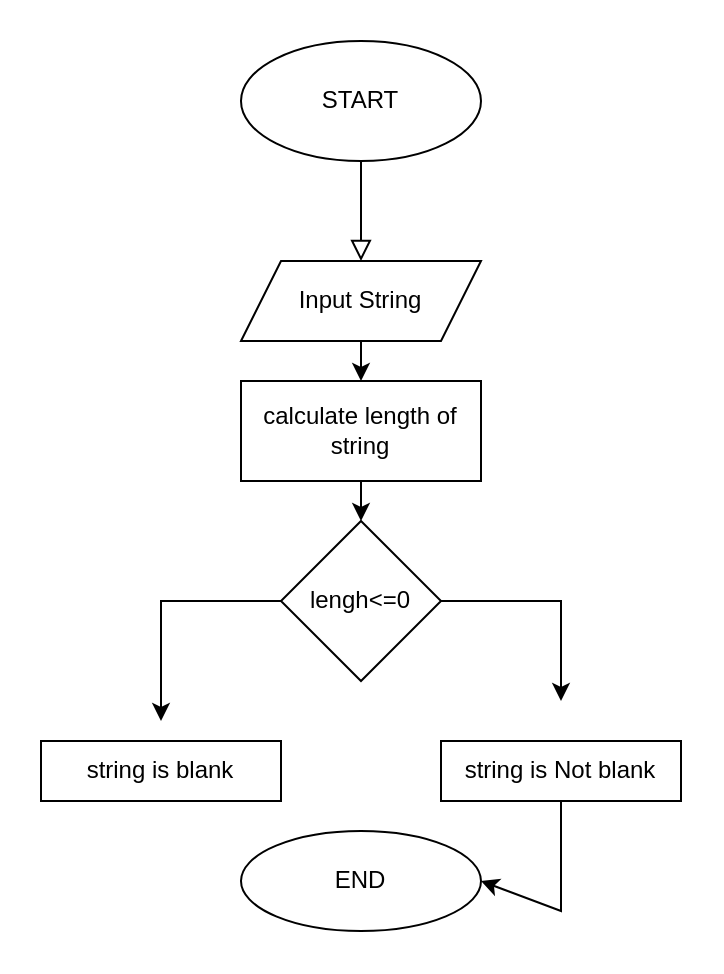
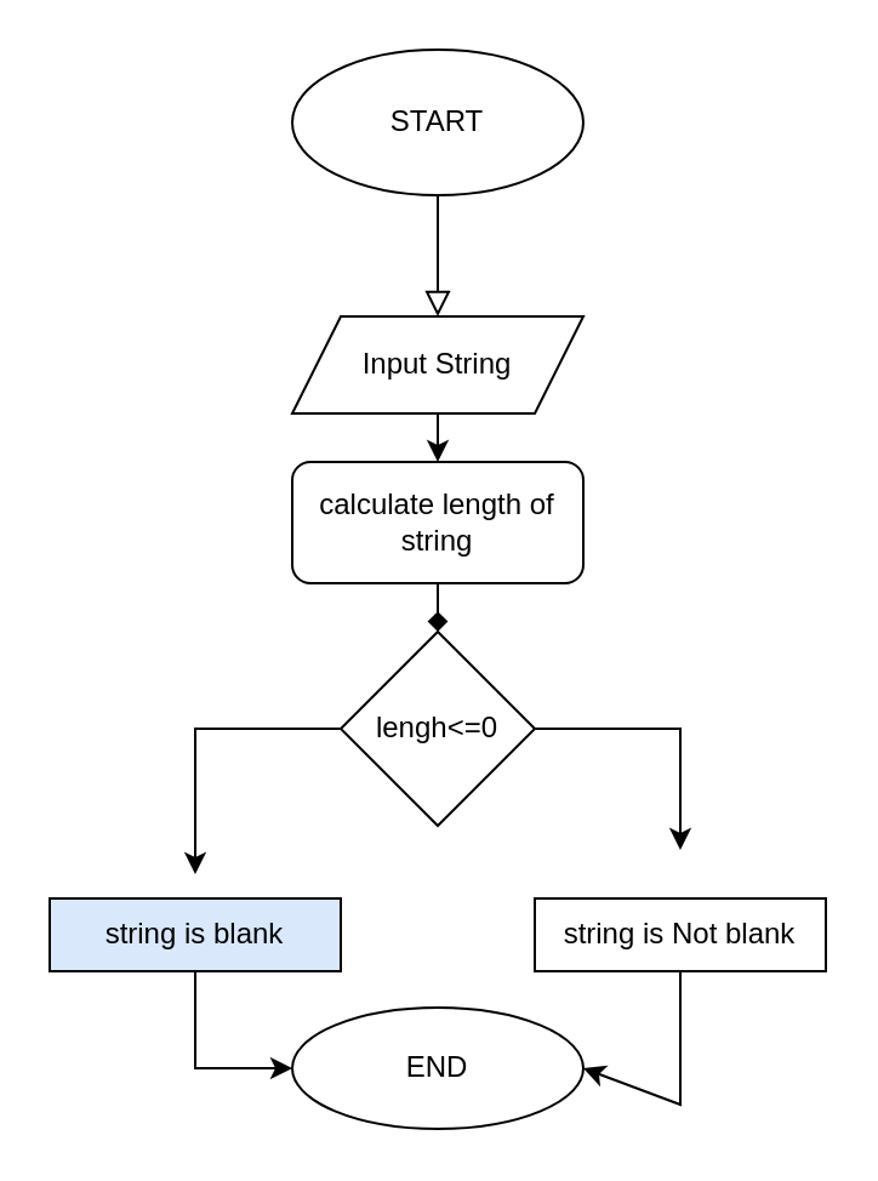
- <mxCell id="6" value="calculate length of string" style="rounded=0;whiteSpace=wrap;html=1;" vertex="1" parent="1"><mxGeometry x="120" y="190" width="120" height="50" as="geometry" /></mxCell>
+ <mxCell id="6" value="calculate length of string" style="whiteSpace=wrap;html=1;rounded=1;" vertex="1" parent="1"><mxGeometry x="120" y="190" width="120" height="50" as="geometry" /></mxCell>
- <mxCell id="13" value="" style="endArrow=classic;html=1;rounded=0;exitX=0.5;exitY=1;exitDx=0;exitDy=0;entryX=0.5;entryY=0;entryDx=0;entryDy=0;" edge="1" parent="1" source="6" target="5"><mxGeometry width="50" height="50" relative="1" as="geometry"><mxPoint x="340" y="280" as="sourcePoint" /><mxPoint x="390" y="230" as="targetPoint" /></mxGeometry></mxCell>
+ <mxCell id="13" value="" style="endArrow=diamond;html=1;rounded=0;exitX=0.5;exitY=1;exitDx=0;exitDy=0;entryX=0.5;entryY=0;entryDx=0;entryDy=0;" edge="1" parent="1" source="6" target="5"><mxGeometry width="50" height="50" relative="1" as="geometry"><mxPoint x="340" y="280" as="sourcePoint" /><mxPoint x="390" y="230" as="targetPoint" /></mxGeometry></mxCell>
- <mxCell id="11" value="string is blank" style="rounded=0;whiteSpace=wrap;html=1;" vertex="1" parent="1"><mxGeometry x="20" y="370" width="120" height="30" as="geometry" /></mxCell>
+ <mxCell id="11" value="string is blank" style="rounded=0;whiteSpace=wrap;html=1;fillColor=#dae8fc;" vertex="1" parent="1"><mxGeometry x="20" y="370" width="120" height="30" as="geometry" /></mxCell>
+ <mxCell id="10" style="edgeStyle=orthogonalEdgeStyle;rounded=0;orthogonalLoop=1;jettySize=auto;html=1;exitX=0.5;exitY=1;exitDx=0;exitDy=0;entryX=0;entryY=0.5;entryDx=0;entryDy=0;" edge="1" parent="1" source="11" target="14"><mxGeometry relative="1" as="geometry" /></mxCell>
